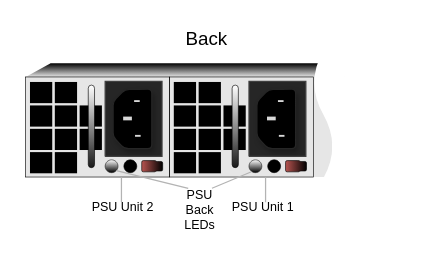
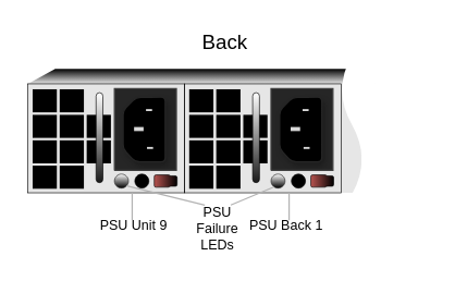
- <mxCell id="54" value="PSU Unit 2" style="text;whiteSpace=wrap;html=1;fontSize=10;align=center;" vertex="1" parent="1"><mxGeometry x="58.25" y="153" width="80.22" height="20" as="geometry" /></mxCell>
+ <mxCell id="54" value="PSU Unit 9" style="text;whiteSpace=wrap;html=1;fontSize=10;align=center;" vertex="1" parent="1"><mxGeometry x="58.25" y="153" width="80.22" height="20" as="geometry" /></mxCell>
- <mxCell id="51" value="PSU Unit 1" style="text;whiteSpace=wrap;html=1;fontSize=10;align=center;" parent="1" vertex="1"><mxGeometry x="170" y="153" width="80.22" height="20" as="geometry" /></mxCell>
+ <mxCell id="51" value="PSU Back 1" style="text;whiteSpace=wrap;html=1;fontSize=10;align=center;" parent="1" vertex="1"><mxGeometry x="170" y="153" width="80.22" height="20" as="geometry" /></mxCell>
- <mxCell id="55" value="PSU&lt;br&gt;Back&lt;br&gt;LEDs" style="text;whiteSpace=wrap;html=1;fontSize=10;align=center;" vertex="1" parent="1"><mxGeometry x="143" y="143" width="33.03" height="50" as="geometry" /></mxCell>
+ <mxCell id="55" value="PSU&lt;br&gt;Failure&lt;br&gt;LEDs" style="text;whiteSpace=wrap;html=1;fontSize=10;align=center;" vertex="1" parent="1"><mxGeometry x="143" y="143" width="33.03" height="50" as="geometry" /></mxCell>
